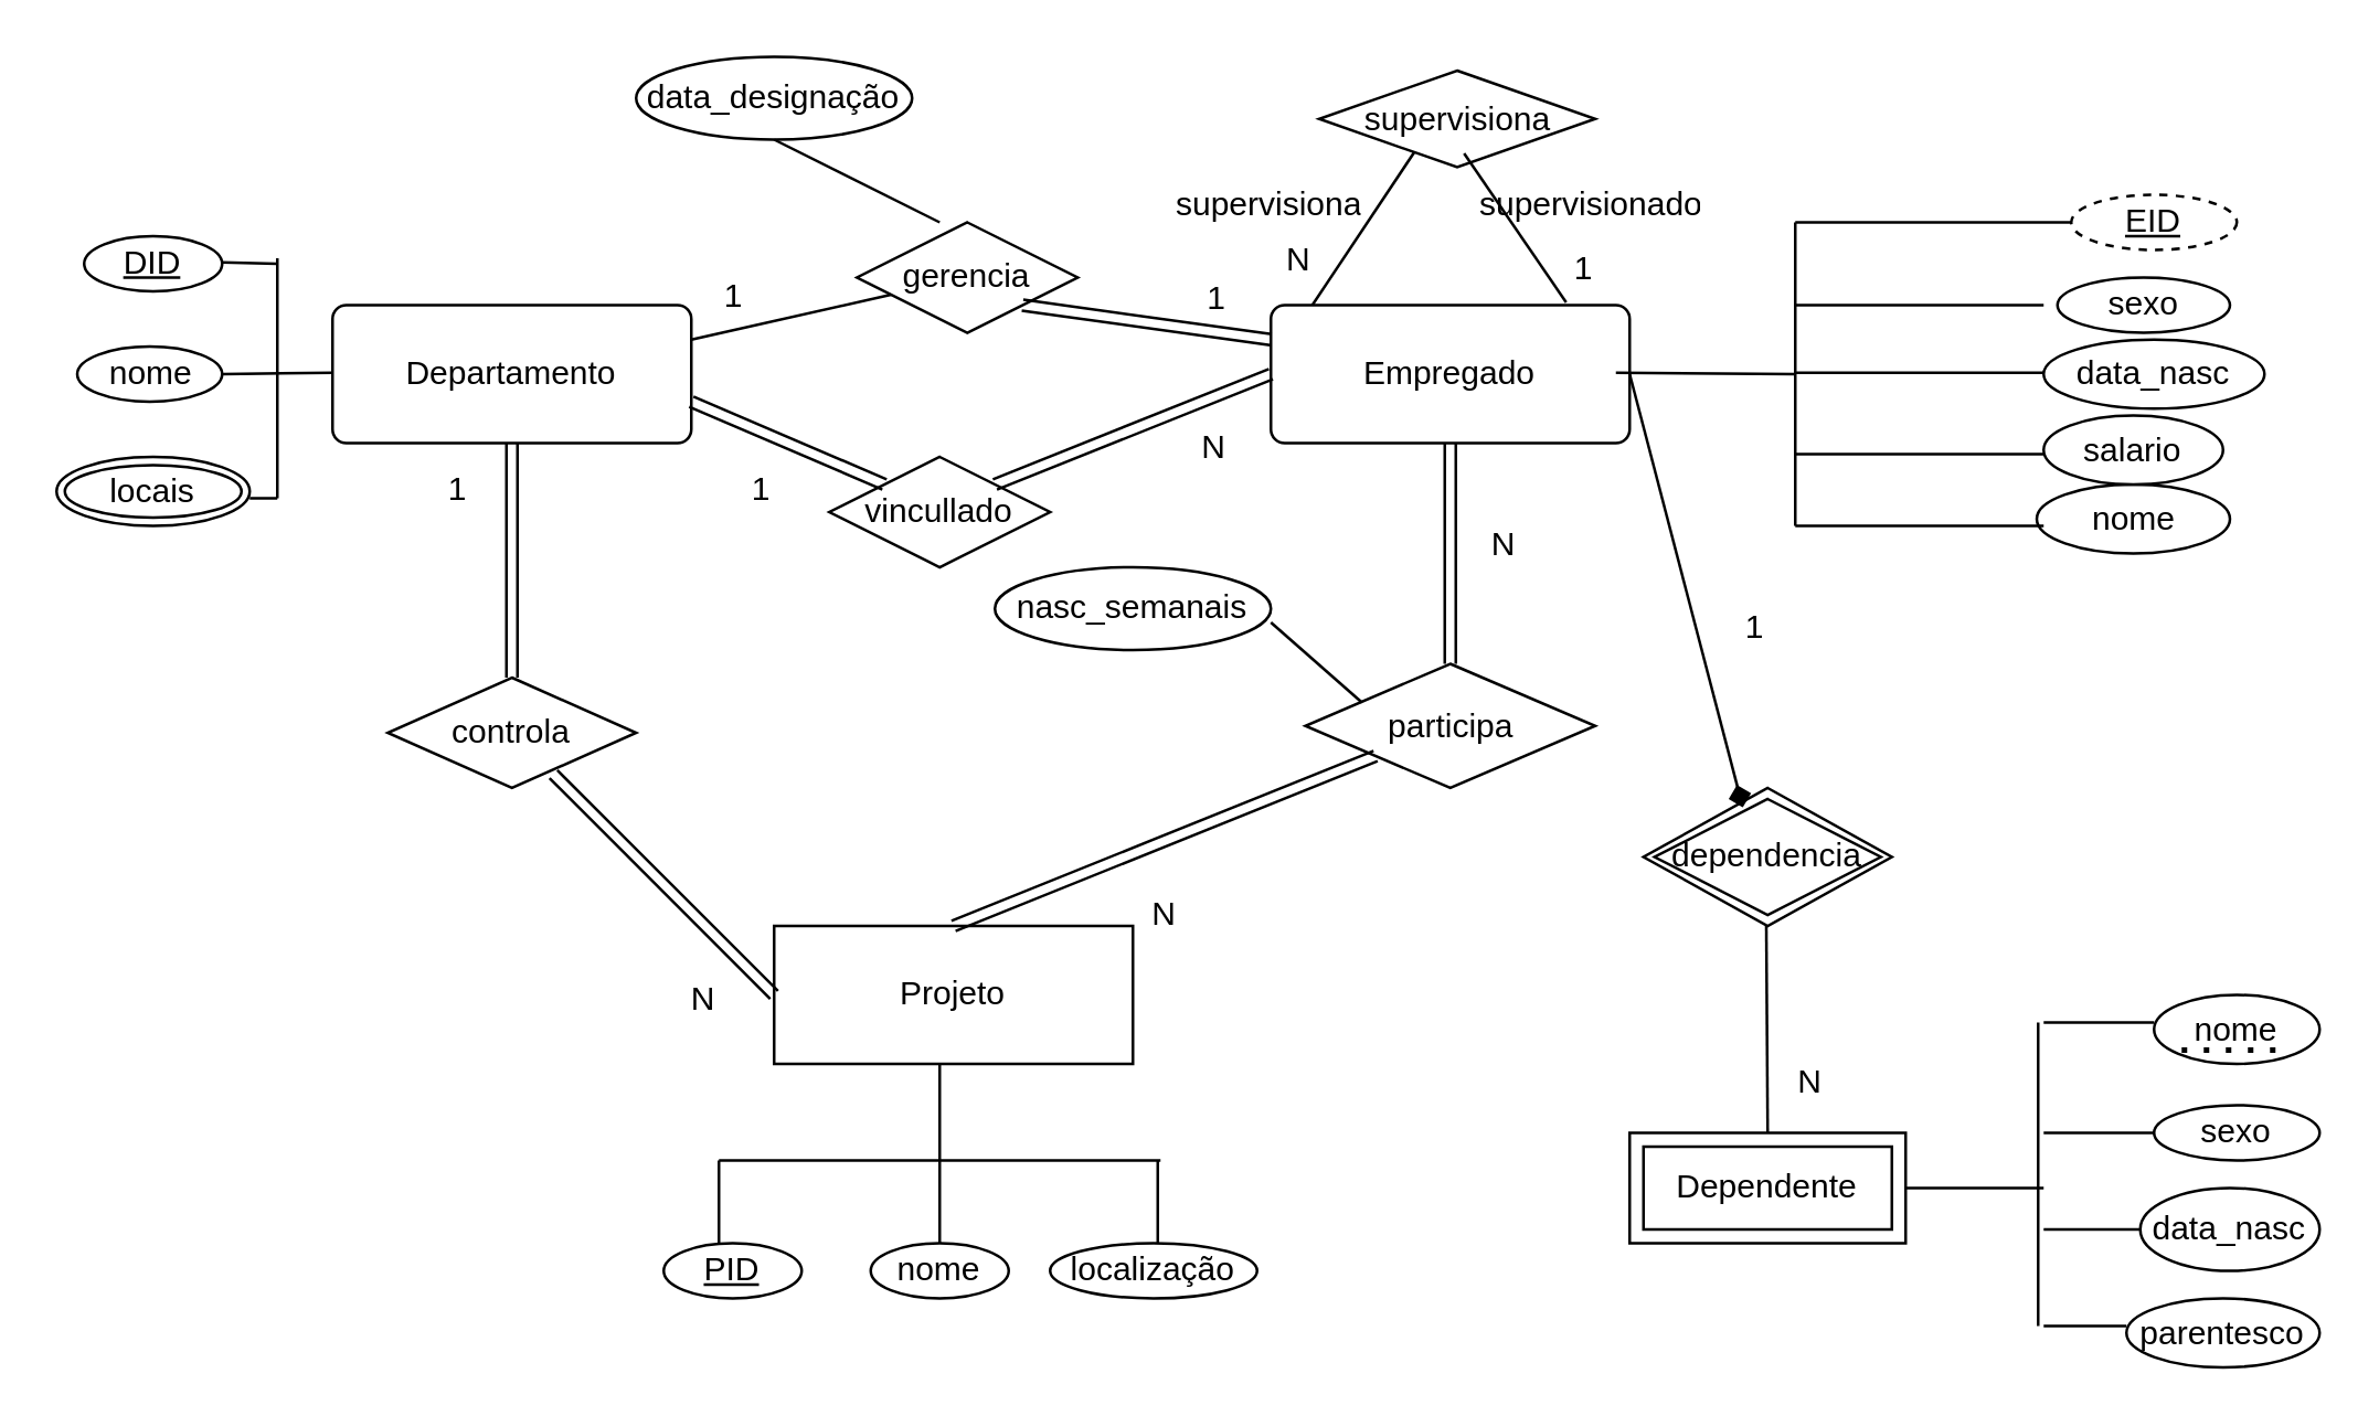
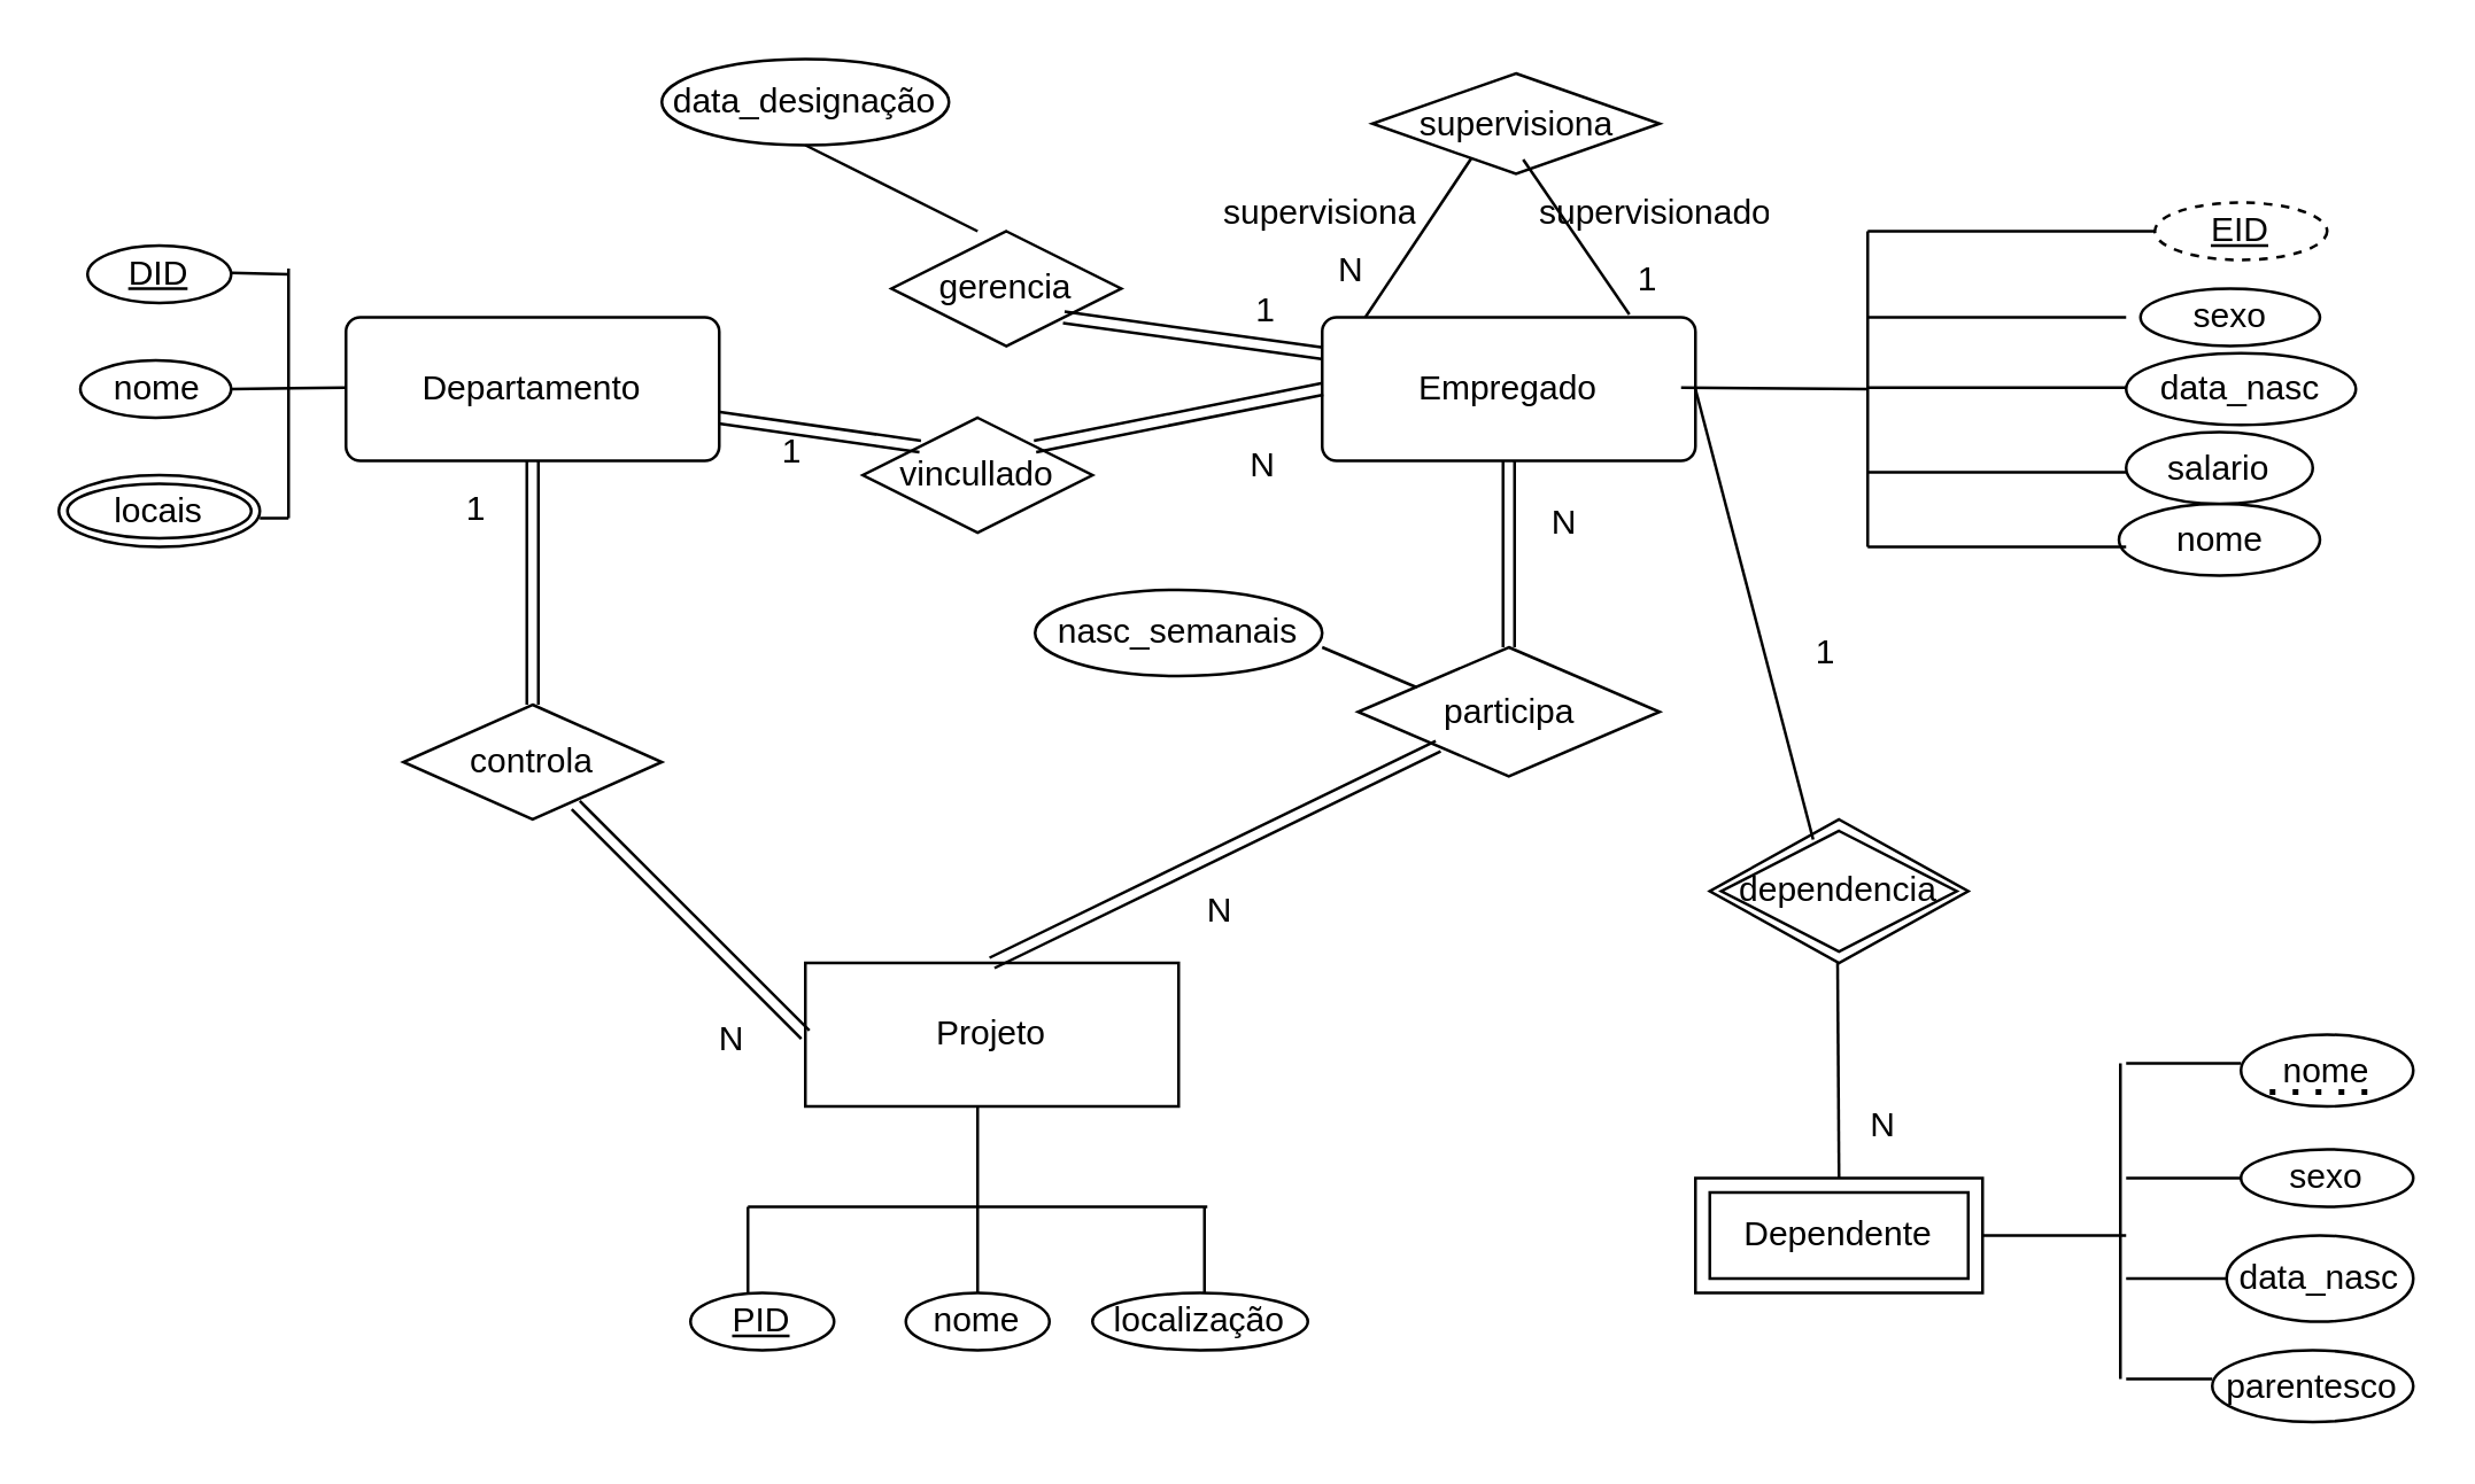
- <mxCell id="39" value="" style="endArrow=none;html=1;rounded=0;exitX=1;exitY=0.25;exitDx=0;exitDy=0;labelBackgroundColor=none;fontColor=default;" parent="1" source="2" target="38" edge="1"><mxGeometry relative="1" as="geometry"><mxPoint x="180" y="40" as="sourcePoint" /><mxPoint x="340" y="40" as="targetPoint" /></mxGeometry></mxCell>
- <mxCell id="40" value="1" style="resizable=0;html=1;whiteSpace=wrap;align=right;verticalAlign=bottom;labelBackgroundColor=none;" parent="39" connectable="0" vertex="1"><mxGeometry x="1" relative="1" as="geometry"><mxPoint x="-52" y="9" as="offset" /></mxGeometry></mxCell>
- <mxCell id="11" value="vincullado" style="shape=rhombus;perimeter=rhombusPerimeter;whiteSpace=wrap;html=1;align=center;labelBackgroundColor=none;" parent="1" vertex="1"><mxGeometry x="300" y="165" width="80" height="40" as="geometry" /></mxCell>
+ <mxCell id="11" value="vincullado" style="shape=rhombus;perimeter=rhombusPerimeter;whiteSpace=wrap;html=1;align=center;labelBackgroundColor=none;" parent="1" vertex="1"><mxGeometry x="300" y="145" width="80" height="40" as="geometry" /></mxCell>
- <mxCell id="23" value="participa" style="shape=rhombus;perimeter=rhombusPerimeter;whiteSpace=wrap;html=1;align=center;labelBackgroundColor=none;" parent="1" vertex="1"><mxGeometry x="472.5" y="240" width="105" height="45" as="geometry" /></mxCell>
+ <mxCell id="23" value="participa" style="shape=rhombus;perimeter=rhombusPerimeter;whiteSpace=wrap;html=1;align=center;labelBackgroundColor=none;" parent="1" vertex="1"><mxGeometry x="472.5" y="225" width="105" height="45" as="geometry" /></mxCell>
- <mxCell id="33" value="" style="endArrow=diamond;html=1;rounded=0;exitX=1;exitY=0.5;exitDx=0;exitDy=0;labelBackgroundColor=none;fontColor=default;entryX=0.4;entryY=0.14;entryDx=0;entryDy=0;entryPerimeter=0;" parent="1" source="5" target="25" edge="1"><mxGeometry relative="1" as="geometry"><mxPoint x="600" y="130" as="sourcePoint" /><mxPoint x="665" y="134.5" as="targetPoint" /></mxGeometry></mxCell>
+ <mxCell id="33" value="" style="endArrow=none;html=1;rounded=0;exitX=1;exitY=0.5;exitDx=0;exitDy=0;labelBackgroundColor=none;fontColor=default;entryX=0.4;entryY=0.14;entryDx=0;entryDy=0;entryPerimeter=0;" parent="1" source="5" target="25" edge="1"><mxGeometry relative="1" as="geometry"><mxPoint x="600" y="130" as="sourcePoint" /><mxPoint x="665" y="134.5" as="targetPoint" /></mxGeometry></mxCell>
